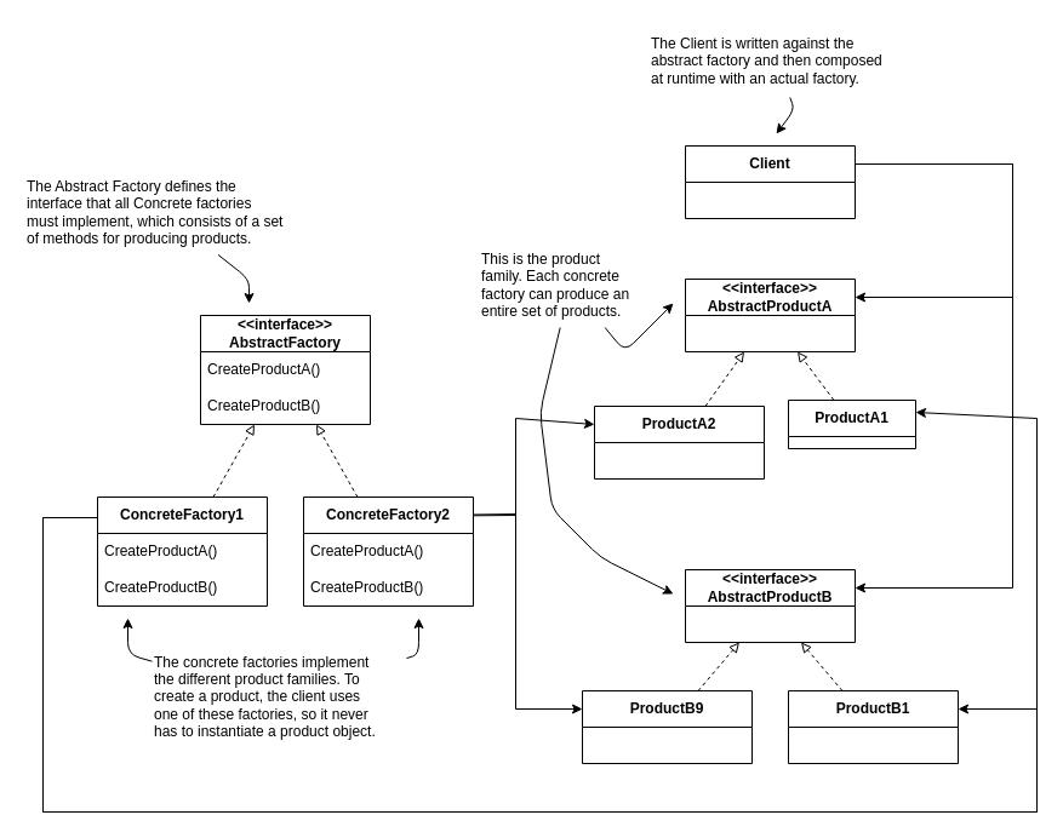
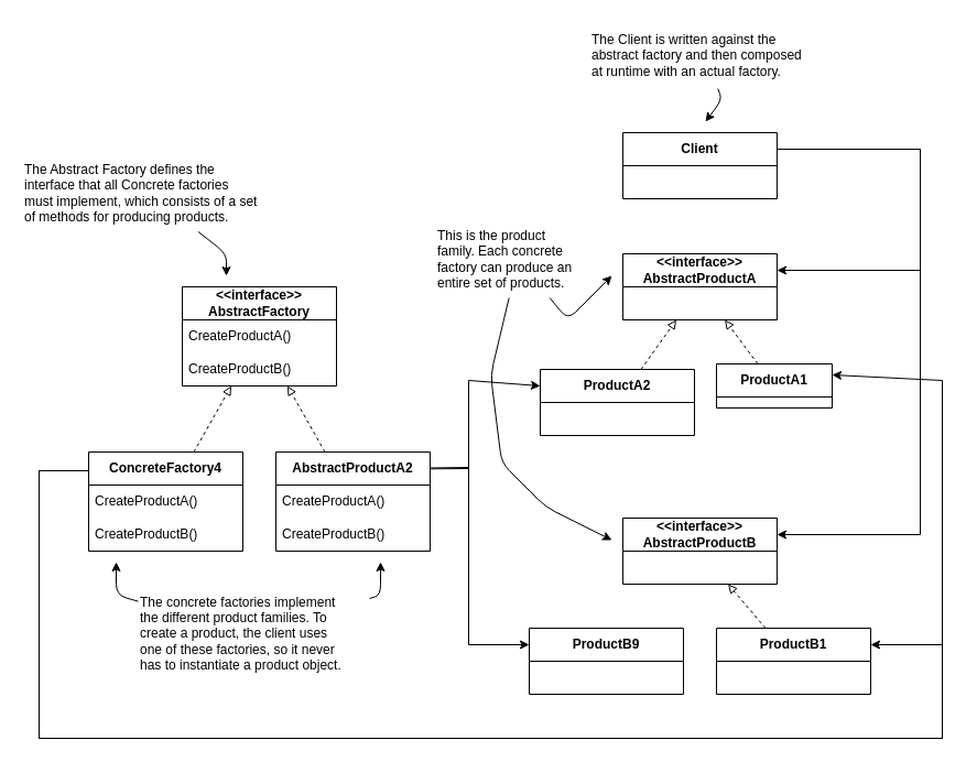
- <mxCell id="12" value="&lt;b&gt;ConcreteFactory1&lt;/b&gt;" style="swimlane;fontStyle=0;childLayout=stackLayout;horizontal=1;startSize=30;horizontalStack=0;resizeParent=1;resizeParentMax=0;resizeLast=0;collapsible=1;marginBottom=0;whiteSpace=wrap;html=1;" vertex="1" parent="1"><mxGeometry x="80" y="410" width="140" height="90" as="geometry" /></mxCell>
+ <mxCell id="12" value="&lt;b&gt;ConcreteFactory4&lt;/b&gt;" style="swimlane;fontStyle=0;childLayout=stackLayout;horizontal=1;startSize=30;horizontalStack=0;resizeParent=1;resizeParentMax=0;resizeLast=0;collapsible=1;marginBottom=0;whiteSpace=wrap;html=1;" vertex="1" parent="1"><mxGeometry x="80" y="410" width="140" height="90" as="geometry" /></mxCell>
- <mxCell id="15" value="&lt;b&gt;ConcreteFactory2&lt;/b&gt;" style="swimlane;fontStyle=0;childLayout=stackLayout;horizontal=1;startSize=30;horizontalStack=0;resizeParent=1;resizeParentMax=0;resizeLast=0;collapsible=1;marginBottom=0;whiteSpace=wrap;html=1;" vertex="1" parent="1"><mxGeometry x="250" y="410" width="140" height="90" as="geometry" /></mxCell>
+ <mxCell id="15" value="&lt;b&gt;AbstractProductA2&lt;/b&gt;" style="swimlane;fontStyle=0;childLayout=stackLayout;horizontal=1;startSize=30;horizontalStack=0;resizeParent=1;resizeParentMax=0;resizeLast=0;collapsible=1;marginBottom=0;whiteSpace=wrap;html=1;" vertex="1" parent="1"><mxGeometry x="250" y="410" width="140" height="90" as="geometry" /></mxCell>
- <mxCell id="22" value="" style="endArrow=block;html=1;rounded=0;endFill=0;dashed=1;" edge="1" parent="1" source="10" target="7"><mxGeometry width="50" height="50" relative="1" as="geometry"><mxPoint x="585.5" y="340" as="sourcePoint" /><mxPoint x="619.5" y="300" as="targetPoint" /></mxGeometry></mxCell>
